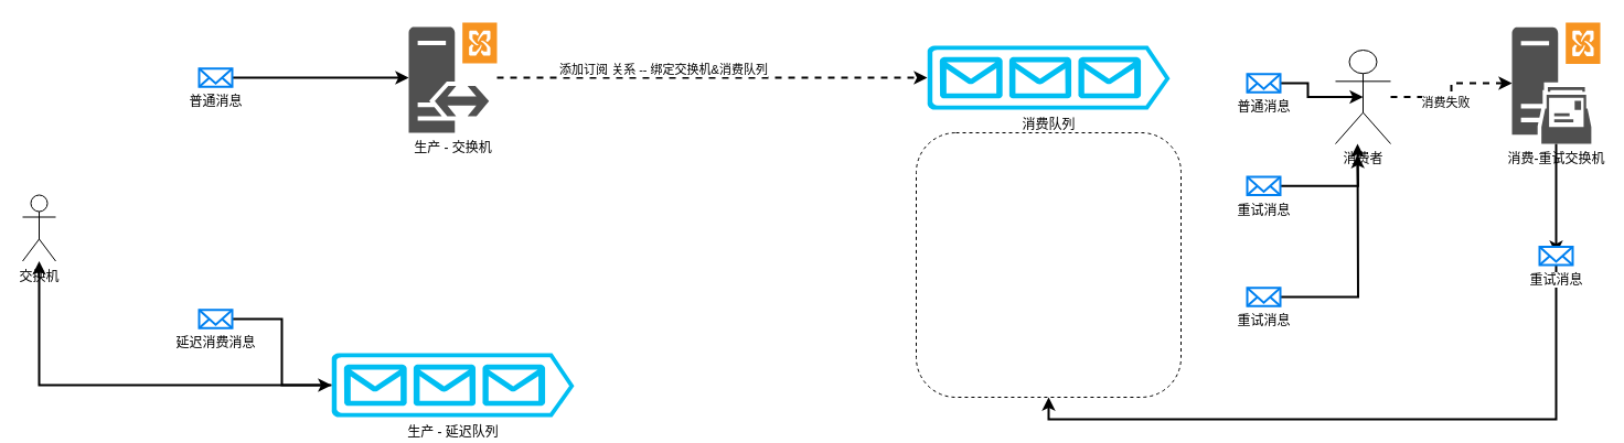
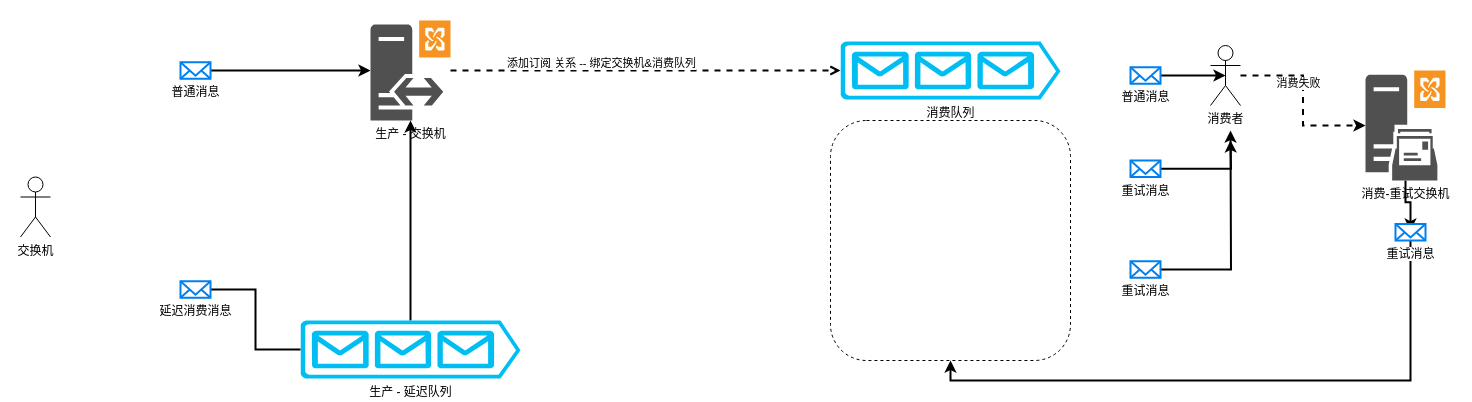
- <mxCell id="5" style="edgeStyle=orthogonalEdgeStyle;rounded=0;orthogonalLoop=1;jettySize=auto;html=1;entryX=0;entryY=0.5;entryDx=0;entryDy=0;entryPerimeter=0;strokeWidth=2;dashed=1;" edge="1" parent="1" source="7" target="10"><mxGeometry relative="1" as="geometry" /></mxCell>
+ <mxCell id="5" style="edgeStyle=orthogonalEdgeStyle;rounded=0;orthogonalLoop=1;jettySize=auto;html=1;entryX=0;entryY=0.5;entryDx=0;entryDy=0;entryPerimeter=0;strokeWidth=2;dashed=1;endArrow=open;" edge="1" parent="1" source="7" target="10"><mxGeometry relative="1" as="geometry" /></mxCell>
- <mxCell id="12" value="消费-重试交换机" style="pointerEvents=1;shadow=0;dashed=0;html=1;strokeColor=none;fillColor=#505050;labelPosition=center;verticalLabelPosition=bottom;verticalAlign=top;outlineConnect=0;align=center;shape=mxgraph.office.servers.exchange_mailbox_server_role;" vertex="1" parent="1"><mxGeometry x="1370" y="20" width="80" height="110" as="geometry" /></mxCell>
+ <mxCell id="12" value="消费-重试交换机" style="pointerEvents=1;shadow=0;dashed=0;html=1;strokeColor=none;fillColor=#505050;labelPosition=center;verticalLabelPosition=bottom;verticalAlign=top;outlineConnect=0;align=center;shape=mxgraph.office.servers.exchange_mailbox_server_role;" vertex="1" parent="1"><mxGeometry x="1365" y="70" width="80" height="110" as="geometry" /></mxCell>
- <mxCell id="17" value="消费者" style="shape=umlActor;verticalLabelPosition=bottom;verticalAlign=top;html=1;" vertex="1" parent="1"><mxGeometry x="1210" y="45" width="50" height="85" as="geometry" /></mxCell>
+ <mxCell id="17" value="消费者" style="shape=umlActor;verticalLabelPosition=bottom;verticalAlign=top;html=1;" vertex="1" parent="1"><mxGeometry x="1210" y="45" width="30" height="60" as="geometry" /></mxCell>
- <mxCell id="13" style="edgeStyle=orthogonalEdgeStyle;rounded=0;orthogonalLoop=1;jettySize=auto;html=1;entryX=0;entryY=0.5;entryDx=0;entryDy=0;entryPerimeter=0;strokeWidth=2;" edge="1" parent="1" source="14" target="9"><mxGeometry relative="1" as="geometry" /></mxCell>
+ <mxCell id="13" style="edgeStyle=orthogonalEdgeStyle;rounded=0;orthogonalLoop=1;jettySize=auto;html=1;entryX=0;entryY=0.5;entryDx=0;entryDy=0;entryPerimeter=0;strokeWidth=2;endArrow=none;" edge="1" parent="1" source="14" target="9"><mxGeometry relative="1" as="geometry" /></mxCell>
- <mxCell id="8" style="edgeStyle=orthogonalEdgeStyle;rounded=0;orthogonalLoop=1;jettySize=auto;html=1;strokeWidth=2;" edge="1" parent="1" source="9" target="18"><mxGeometry relative="1" as="geometry" /></mxCell>
+ <mxCell id="8" style="edgeStyle=orthogonalEdgeStyle;rounded=0;orthogonalLoop=1;jettySize=auto;html=1;strokeWidth=2;" edge="1" parent="1" source="9" target="7"><mxGeometry relative="1" as="geometry" /></mxCell>
